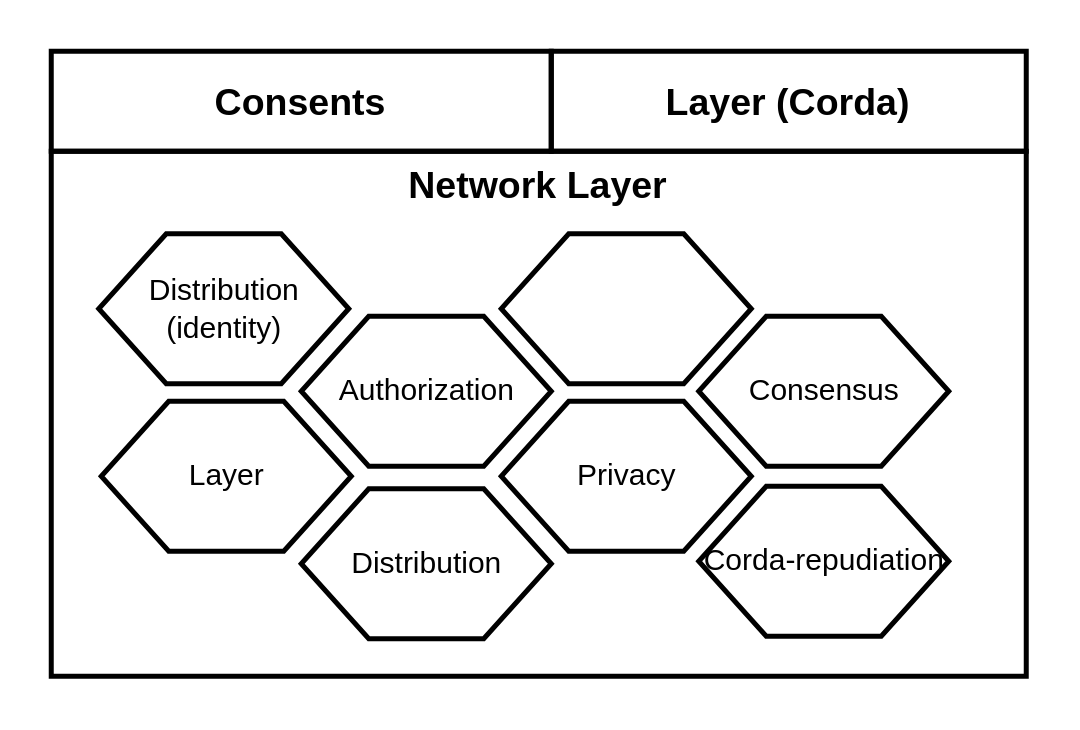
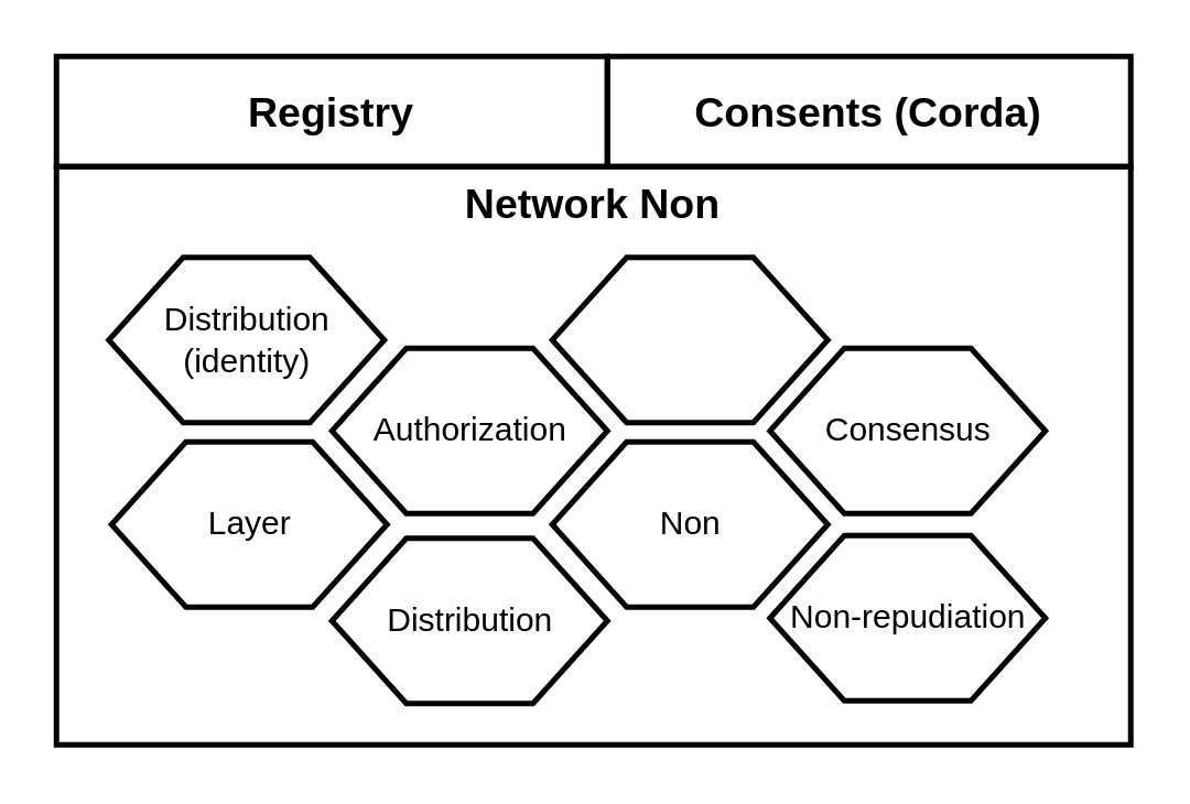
- <mxCell id="9" value="Consents" style="rounded=0;whiteSpace=wrap;html=1;strokeWidth=2;gradientColor=none;fillColor=none;labelPosition=center;verticalLabelPosition=middle;align=center;verticalAlign=middle;spacingTop=0;spacing=0;fontStyle=1;fontSize=15;" parent="1" vertex="1"><mxGeometry x="20" y="20" width="200" height="40" as="geometry" /></mxCell>
+ <mxCell id="9" value="Registry" style="rounded=0;whiteSpace=wrap;html=1;strokeWidth=2;gradientColor=none;fillColor=none;labelPosition=center;verticalLabelPosition=middle;align=center;verticalAlign=middle;spacingTop=0;spacing=0;fontStyle=1;fontSize=15;" parent="1" vertex="1"><mxGeometry x="20" y="20" width="200" height="40" as="geometry" /></mxCell>
- <mxCell id="8" value="Layer (Corda)" style="rounded=0;whiteSpace=wrap;html=1;strokeWidth=2;gradientColor=none;fillColor=none;labelPosition=center;verticalLabelPosition=middle;align=center;verticalAlign=middle;spacingTop=0;spacing=0;fontStyle=1;fontSize=15;" parent="1" vertex="1"><mxGeometry x="220" y="20" width="190" height="40" as="geometry" /></mxCell>
+ <mxCell id="8" value="Consents (Corda)" style="rounded=0;whiteSpace=wrap;html=1;strokeWidth=2;gradientColor=none;fillColor=none;labelPosition=center;verticalLabelPosition=middle;align=center;verticalAlign=middle;spacingTop=0;spacing=0;fontStyle=1;fontSize=15;" parent="1" vertex="1"><mxGeometry x="220" y="20" width="190" height="40" as="geometry" /></mxCell>
- <mxCell id="2" value="Network Layer" style="rounded=0;whiteSpace=wrap;html=1;strokeWidth=2;gradientColor=none;fillColor=none;labelPosition=center;verticalLabelPosition=top;align=center;verticalAlign=bottom;spacingTop=0;spacing=-23;fontStyle=1;fontSize=15;" parent="1" vertex="1"><mxGeometry x="20" y="60" width="390" height="210" as="geometry" /></mxCell>
+ <mxCell id="2" value="Network Non" style="rounded=0;whiteSpace=wrap;html=1;strokeWidth=2;gradientColor=none;fillColor=none;labelPosition=center;verticalLabelPosition=top;align=center;verticalAlign=bottom;spacingTop=0;spacing=-23;fontStyle=1;fontSize=15;" parent="1" vertex="1"><mxGeometry x="20" y="60" width="390" height="210" as="geometry" /></mxCell>
- <mxCell id="6" value="Privacy" style="verticalLabelPosition=middle;verticalAlign=middle;html=1;shape=hexagon;perimeter=hexagonPerimeter2;arcSize=6;size=0.27;strokeWidth=2;labelPosition=center;align=center;" parent="1" vertex="1"><mxGeometry x="200" y="160" width="100" height="60" as="geometry" /></mxCell>
+ <mxCell id="6" value="Non" style="verticalLabelPosition=middle;verticalAlign=middle;html=1;shape=hexagon;perimeter=hexagonPerimeter2;arcSize=6;size=0.27;strokeWidth=2;labelPosition=center;align=center;" parent="1" vertex="1"><mxGeometry x="200" y="160" width="100" height="60" as="geometry" /></mxCell>
- <mxCell id="10" value="Corda-repudiation" style="verticalLabelPosition=middle;verticalAlign=middle;html=1;shape=hexagon;perimeter=hexagonPerimeter2;arcSize=6;size=0.27;strokeWidth=2;labelPosition=center;align=center;" parent="1" vertex="1"><mxGeometry x="279" y="194" width="100" height="60" as="geometry" /></mxCell>
+ <mxCell id="10" value="Non-repudiation" style="verticalLabelPosition=middle;verticalAlign=middle;html=1;shape=hexagon;perimeter=hexagonPerimeter2;arcSize=6;size=0.27;strokeWidth=2;labelPosition=center;align=center;" parent="1" vertex="1"><mxGeometry x="279" y="194" width="100" height="60" as="geometry" /></mxCell>
